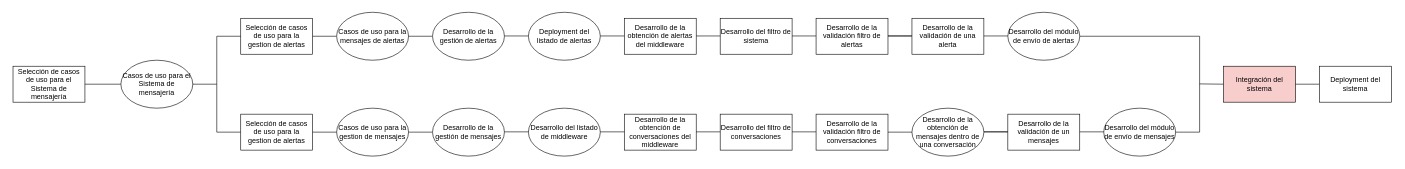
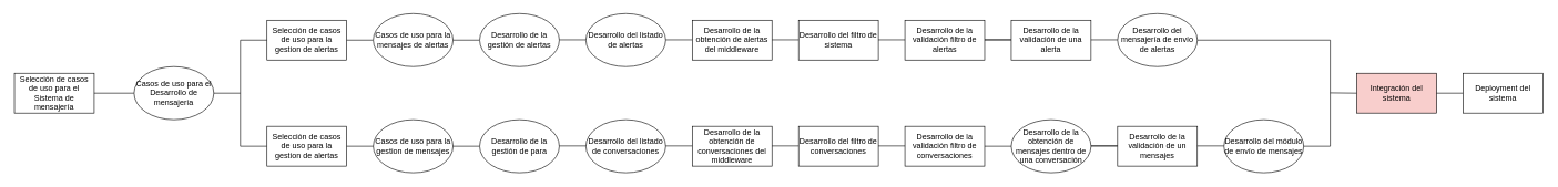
- <mxCell id="16" value="Deployment del listado de alertas" style="ellipse;whiteSpace=wrap;html=1;" vertex="1" parent="1"><mxGeometry x="880" y="20" width="120" height="80" as="geometry" /></mxCell>
+ <mxCell id="16" value="Desarrollo del listado de alertas" style="ellipse;whiteSpace=wrap;html=1;" vertex="1" parent="1"><mxGeometry x="880" y="20" width="120" height="80" as="geometry" /></mxCell>
- <mxCell id="24" value="Desarrollo del módulo de envío de alertas" style="ellipse;whiteSpace=wrap;html=1;" vertex="1" parent="1"><mxGeometry x="1680" y="20" width="120" height="80" as="geometry" /></mxCell>
+ <mxCell id="24" value="Desarrollo del mensajería de envío de alertas" style="ellipse;whiteSpace=wrap;html=1;" vertex="1" parent="1"><mxGeometry x="1680" y="20" width="120" height="80" as="geometry" /></mxCell>
- <mxCell id="4" value="Casos de uso para el Sistema de mensajería" style="ellipse;whiteSpace=wrap;html=1;" vertex="1" parent="1"><mxGeometry x="200" y="100" width="120" height="80" as="geometry" /></mxCell>
+ <mxCell id="4" value="Casos de uso para el Desarrollo de mensajería" style="ellipse;whiteSpace=wrap;html=1;" vertex="1" parent="1"><mxGeometry x="200" y="100" width="120" height="80" as="geometry" /></mxCell>
- <mxCell id="31" value="Desarrollo de la gestión de mensajes" style="ellipse;whiteSpace=wrap;html=1;" vertex="1" parent="1"><mxGeometry x="720" y="180" width="120" height="80" as="geometry" /></mxCell>
+ <mxCell id="31" value="Desarrollo de la gestión de para" style="ellipse;whiteSpace=wrap;html=1;" vertex="1" parent="1"><mxGeometry x="720" y="180" width="120" height="80" as="geometry" /></mxCell>
- <mxCell id="32" value="Desarrollo del listado de middleware" style="ellipse;whiteSpace=wrap;html=1;" vertex="1" parent="1"><mxGeometry x="880" y="180" width="120" height="80" as="geometry" /></mxCell>
+ <mxCell id="32" value="Desarrollo del listado de conversaciones" style="ellipse;whiteSpace=wrap;html=1;" vertex="1" parent="1"><mxGeometry x="880" y="180" width="120" height="80" as="geometry" /></mxCell>
